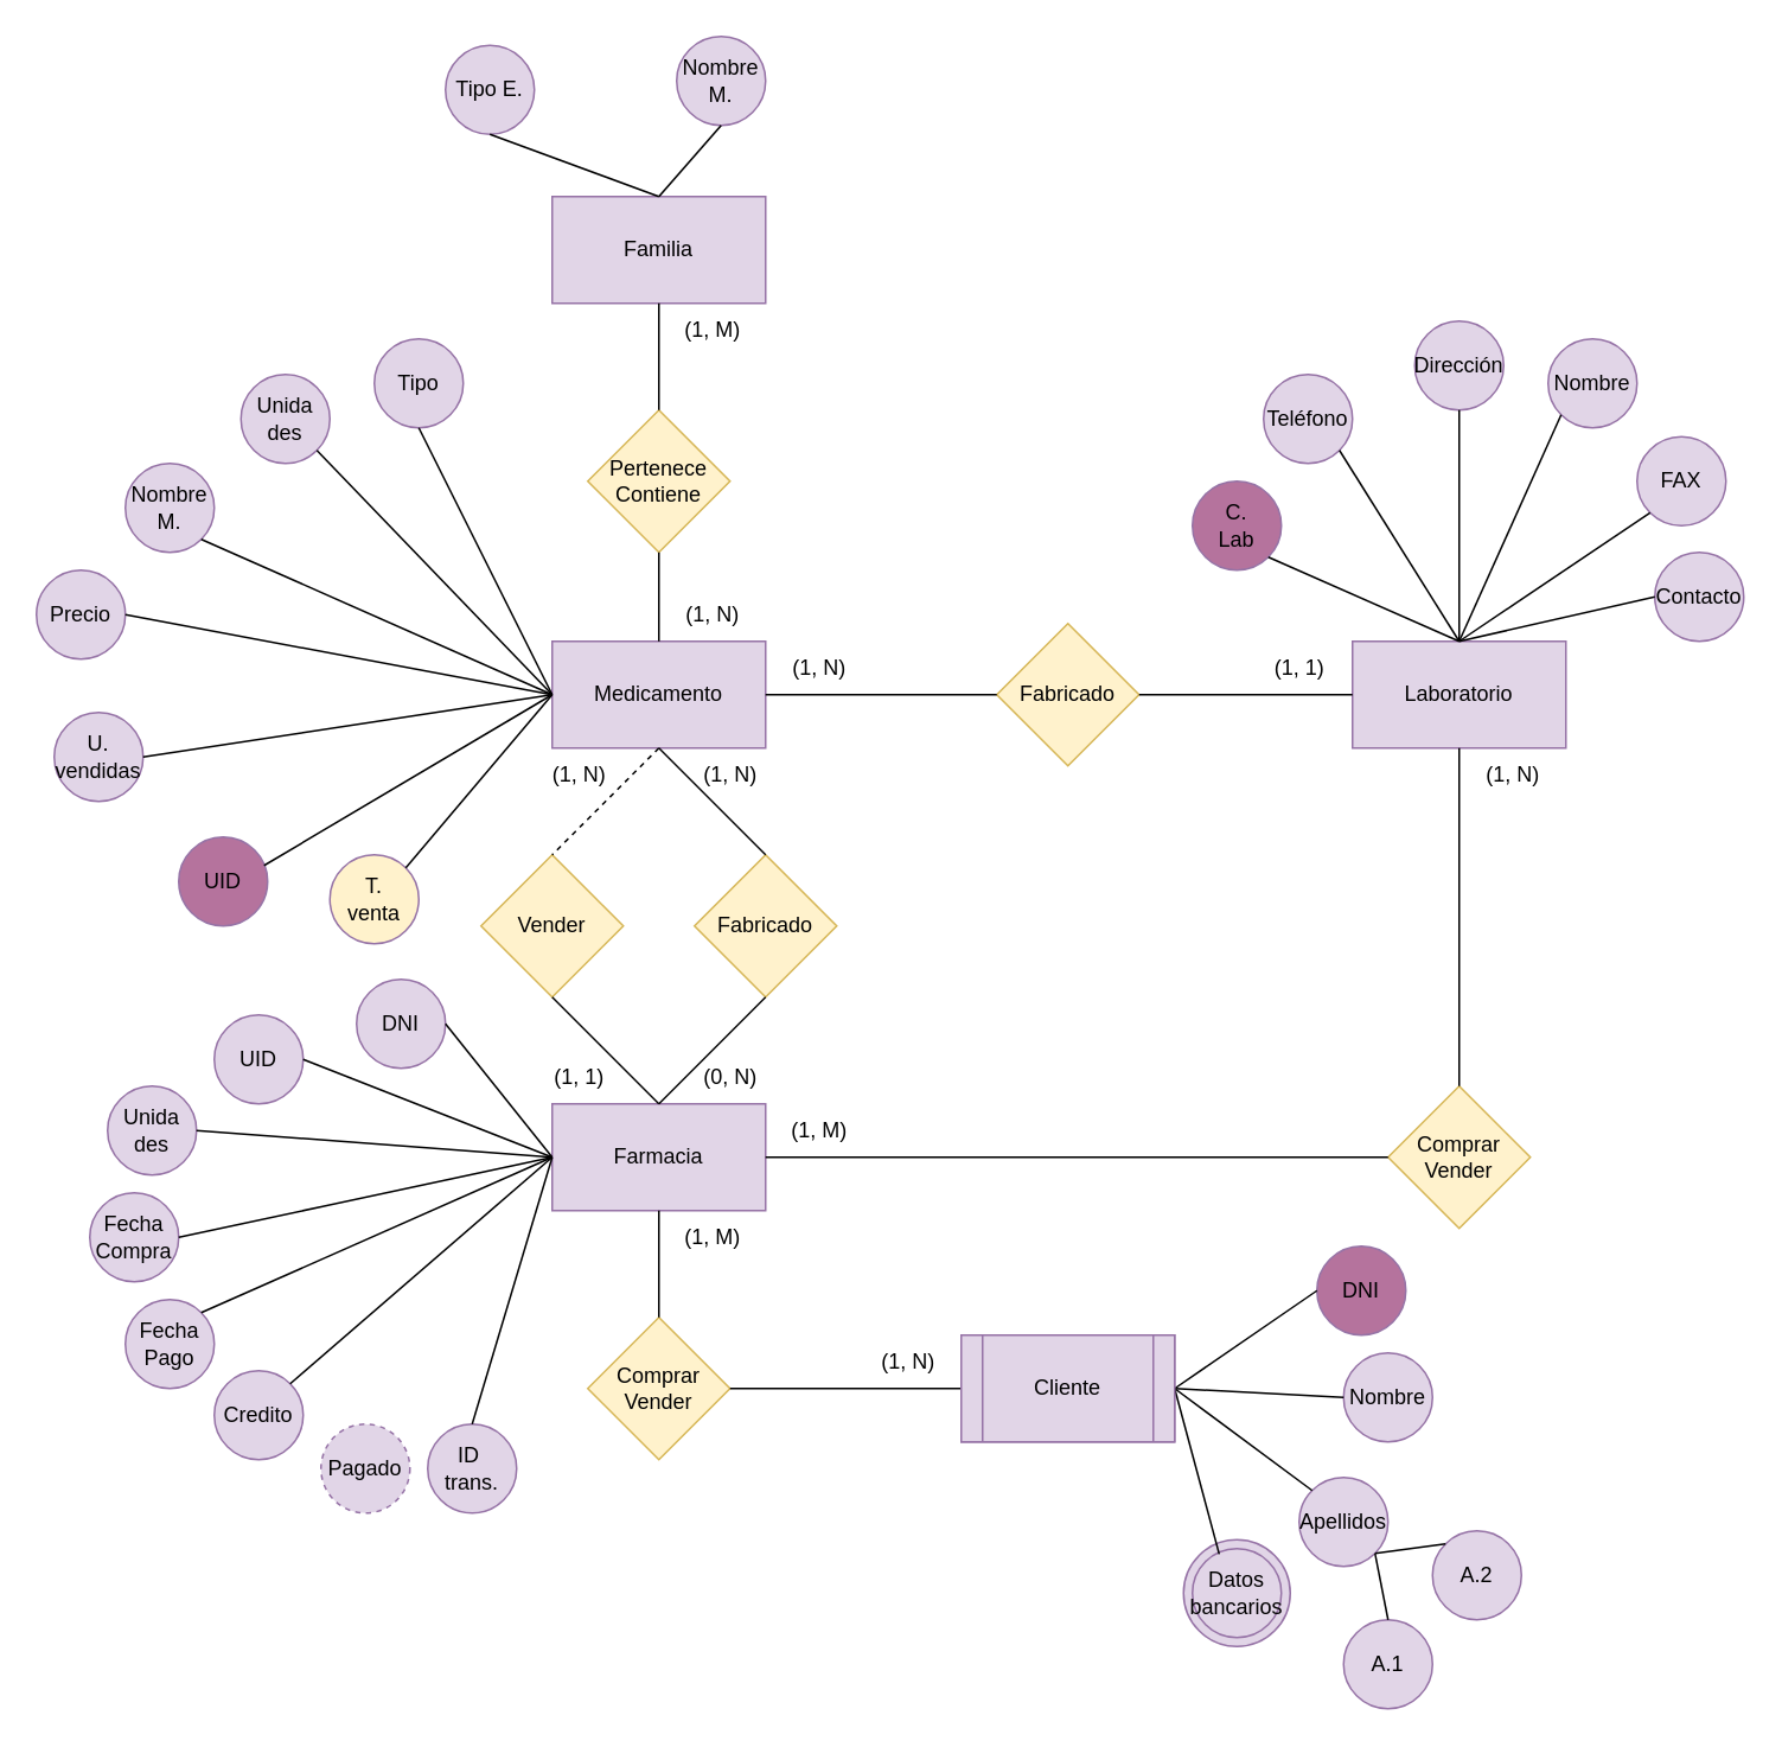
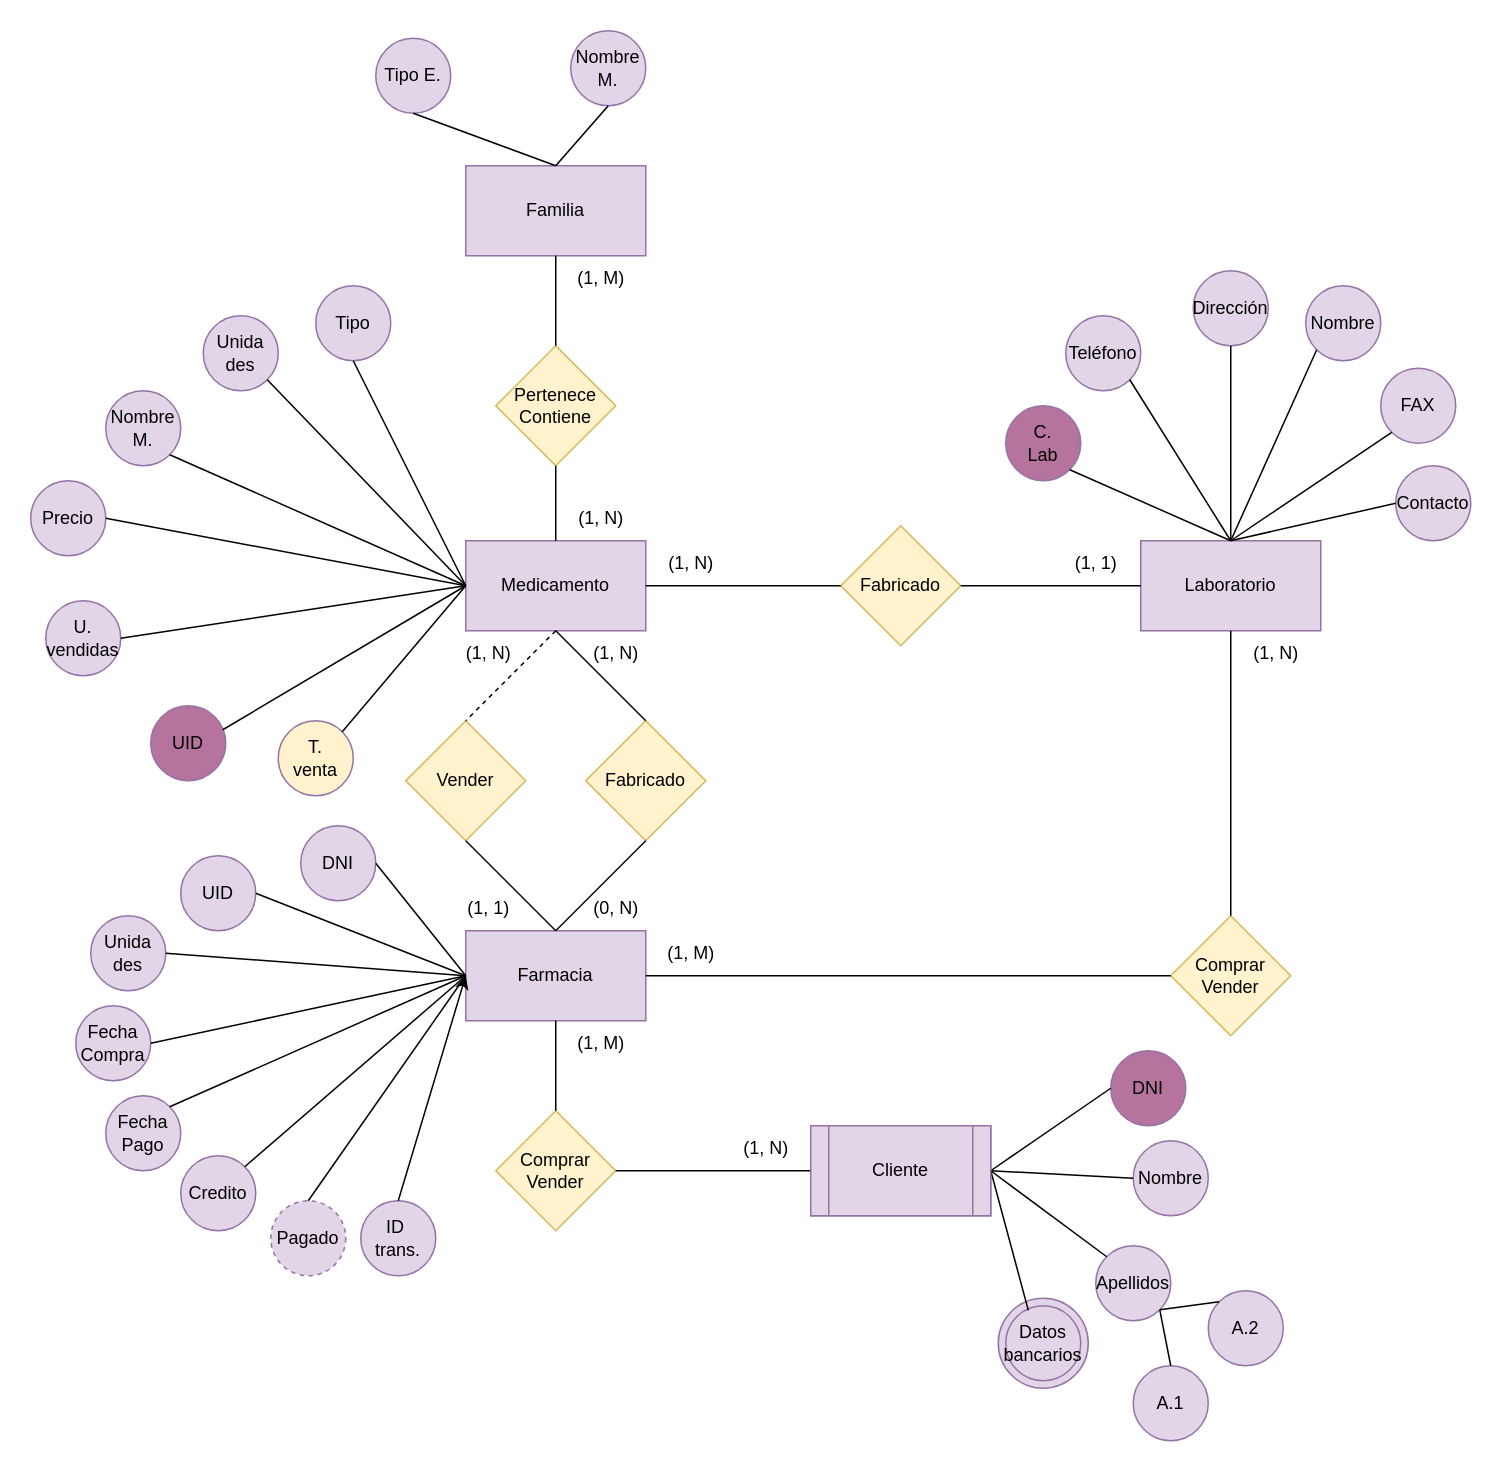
- <mxCell id="96" value="" style="endArrow=none;html=1;rounded=0;exitX=0.5;exitY=0;exitDx=0;exitDy=0;entryX=0;entryY=0.5;entryDx=0;entryDy=0;" edge="1" parent="1" source="95" target="8"><mxGeometry width="50" height="50" relative="1" as="geometry"><mxPoint x="90" y="565" as="sourcePoint" /><mxPoint x="325" y="620" as="targetPoint" /></mxGeometry></mxCell>
+ <mxCell id="96" value="" style="endArrow=classic;html=1;rounded=0;exitX=0.5;exitY=0;exitDx=0;exitDy=0;entryX=0;entryY=0.5;entryDx=0;entryDy=0;" edge="1" parent="1" source="95" target="8"><mxGeometry width="50" height="50" relative="1" as="geometry"><mxPoint x="90" y="565" as="sourcePoint" /><mxPoint x="325" y="620" as="targetPoint" /></mxGeometry></mxCell>
+ <mxCell id="89" value="" style="endArrow=none;html=1;rounded=0;exitX=0.5;exitY=0;exitDx=0;exitDy=0;entryX=0;entryY=0.5;entryDx=0;entryDy=0;" edge="1" parent="1" source="88" target="8"><mxGeometry width="50" height="50" relative="1" as="geometry"><mxPoint x="253" y="777" as="sourcePoint" /><mxPoint x="320" y="660" as="targetPoint" /></mxGeometry></mxCell>
